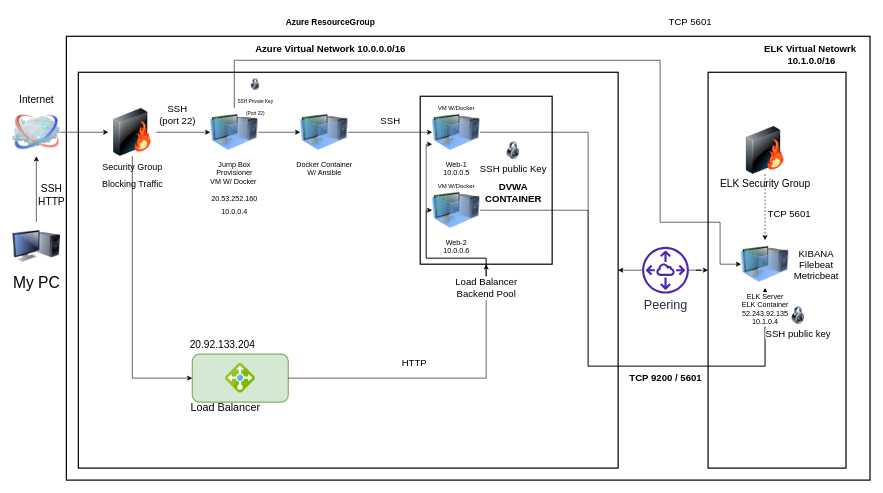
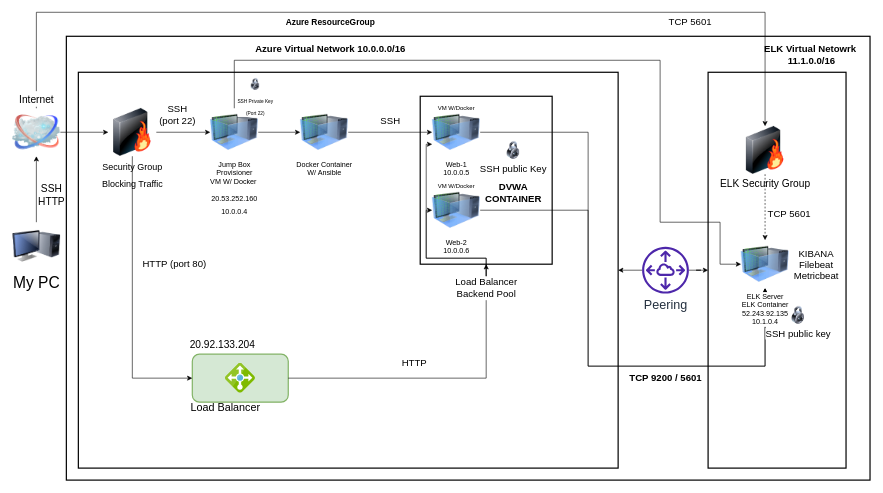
+ <mxCell id="9" style="edgeStyle=orthogonalEdgeStyle;rounded=0;orthogonalLoop=1;jettySize=auto;html=1;exitX=0.5;exitY=0;exitDx=0;exitDy=0;exitPerimeter=0;entryX=0.5;entryY=0;entryDx=0;entryDy=0;fontSize=8;" edge="1" parent="1" source="10" target="44"><mxGeometry relative="1" as="geometry"><Array as="points"><mxPoint x="60" y="20" /><mxPoint x="1275" y="20" /></Array></mxGeometry></mxCell>
- <mxCell id="42" value="&lt;font style=&quot;font-size: 16px;&quot;&gt;ELK Virtual Netowrk&lt;br&gt;&amp;nbsp;10.1.0.0/16&lt;/font&gt;" style="text;html=1;resizable=0;autosize=1;align=center;verticalAlign=middle;points=[];fillColor=none;strokeColor=none;rounded=0;fontStyle=1" vertex="1" parent="1"><mxGeometry x="1265" y="70" width="170" height="40" as="geometry" /></mxCell>
+ <mxCell id="42" value="&lt;font style=&quot;font-size: 16px;&quot;&gt;ELK Virtual Netowrk&lt;br&gt;&amp;nbsp;11.1.0.0/16&lt;/font&gt;" style="text;html=1;resizable=0;autosize=1;align=center;verticalAlign=middle;points=[];fillColor=none;strokeColor=none;rounded=0;fontStyle=1" vertex="1" parent="1"><mxGeometry x="1265" y="70" width="170" height="40" as="geometry" /></mxCell>
+ <mxCell id="29" value="HTTP (port 80)" style="text;html=1;resizable=0;autosize=1;align=center;verticalAlign=middle;points=[];fillColor=none;strokeColor=none;rounded=0;shadow=0;labelBackgroundColor=none;fontSize=16;fontColor=default;" parent="1" vertex="1"><mxGeometry x="230" y="430" width="120" height="20" as="geometry" /></mxCell>
